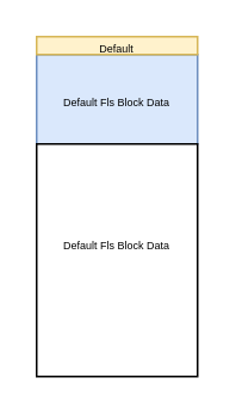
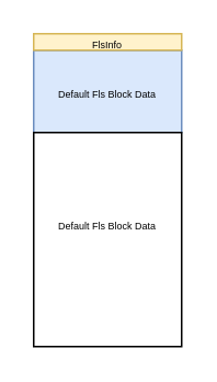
- <mxCell id="5" value="&lt;font style=&quot;font-size: 6px;&quot;&gt;Default&lt;/font&gt;" style="text;html=1;strokeColor=none;fillColor=none;align=center;verticalAlign=middle;whiteSpace=wrap;rounded=0;labelBackgroundColor=none;fontColor=default;" vertex="1" parent="1"><mxGeometry x="50" y="20" width="30" height="10" as="geometry" /></mxCell>
+ <mxCell id="5" value="&lt;font style=&quot;font-size: 6px;&quot;&gt;FlsInfo&lt;/font&gt;" style="text;html=1;strokeColor=none;fillColor=none;align=center;verticalAlign=middle;whiteSpace=wrap;rounded=0;labelBackgroundColor=none;fontColor=default;" vertex="1" parent="1"><mxGeometry x="50" y="20" width="30" height="10" as="geometry" /></mxCell>
